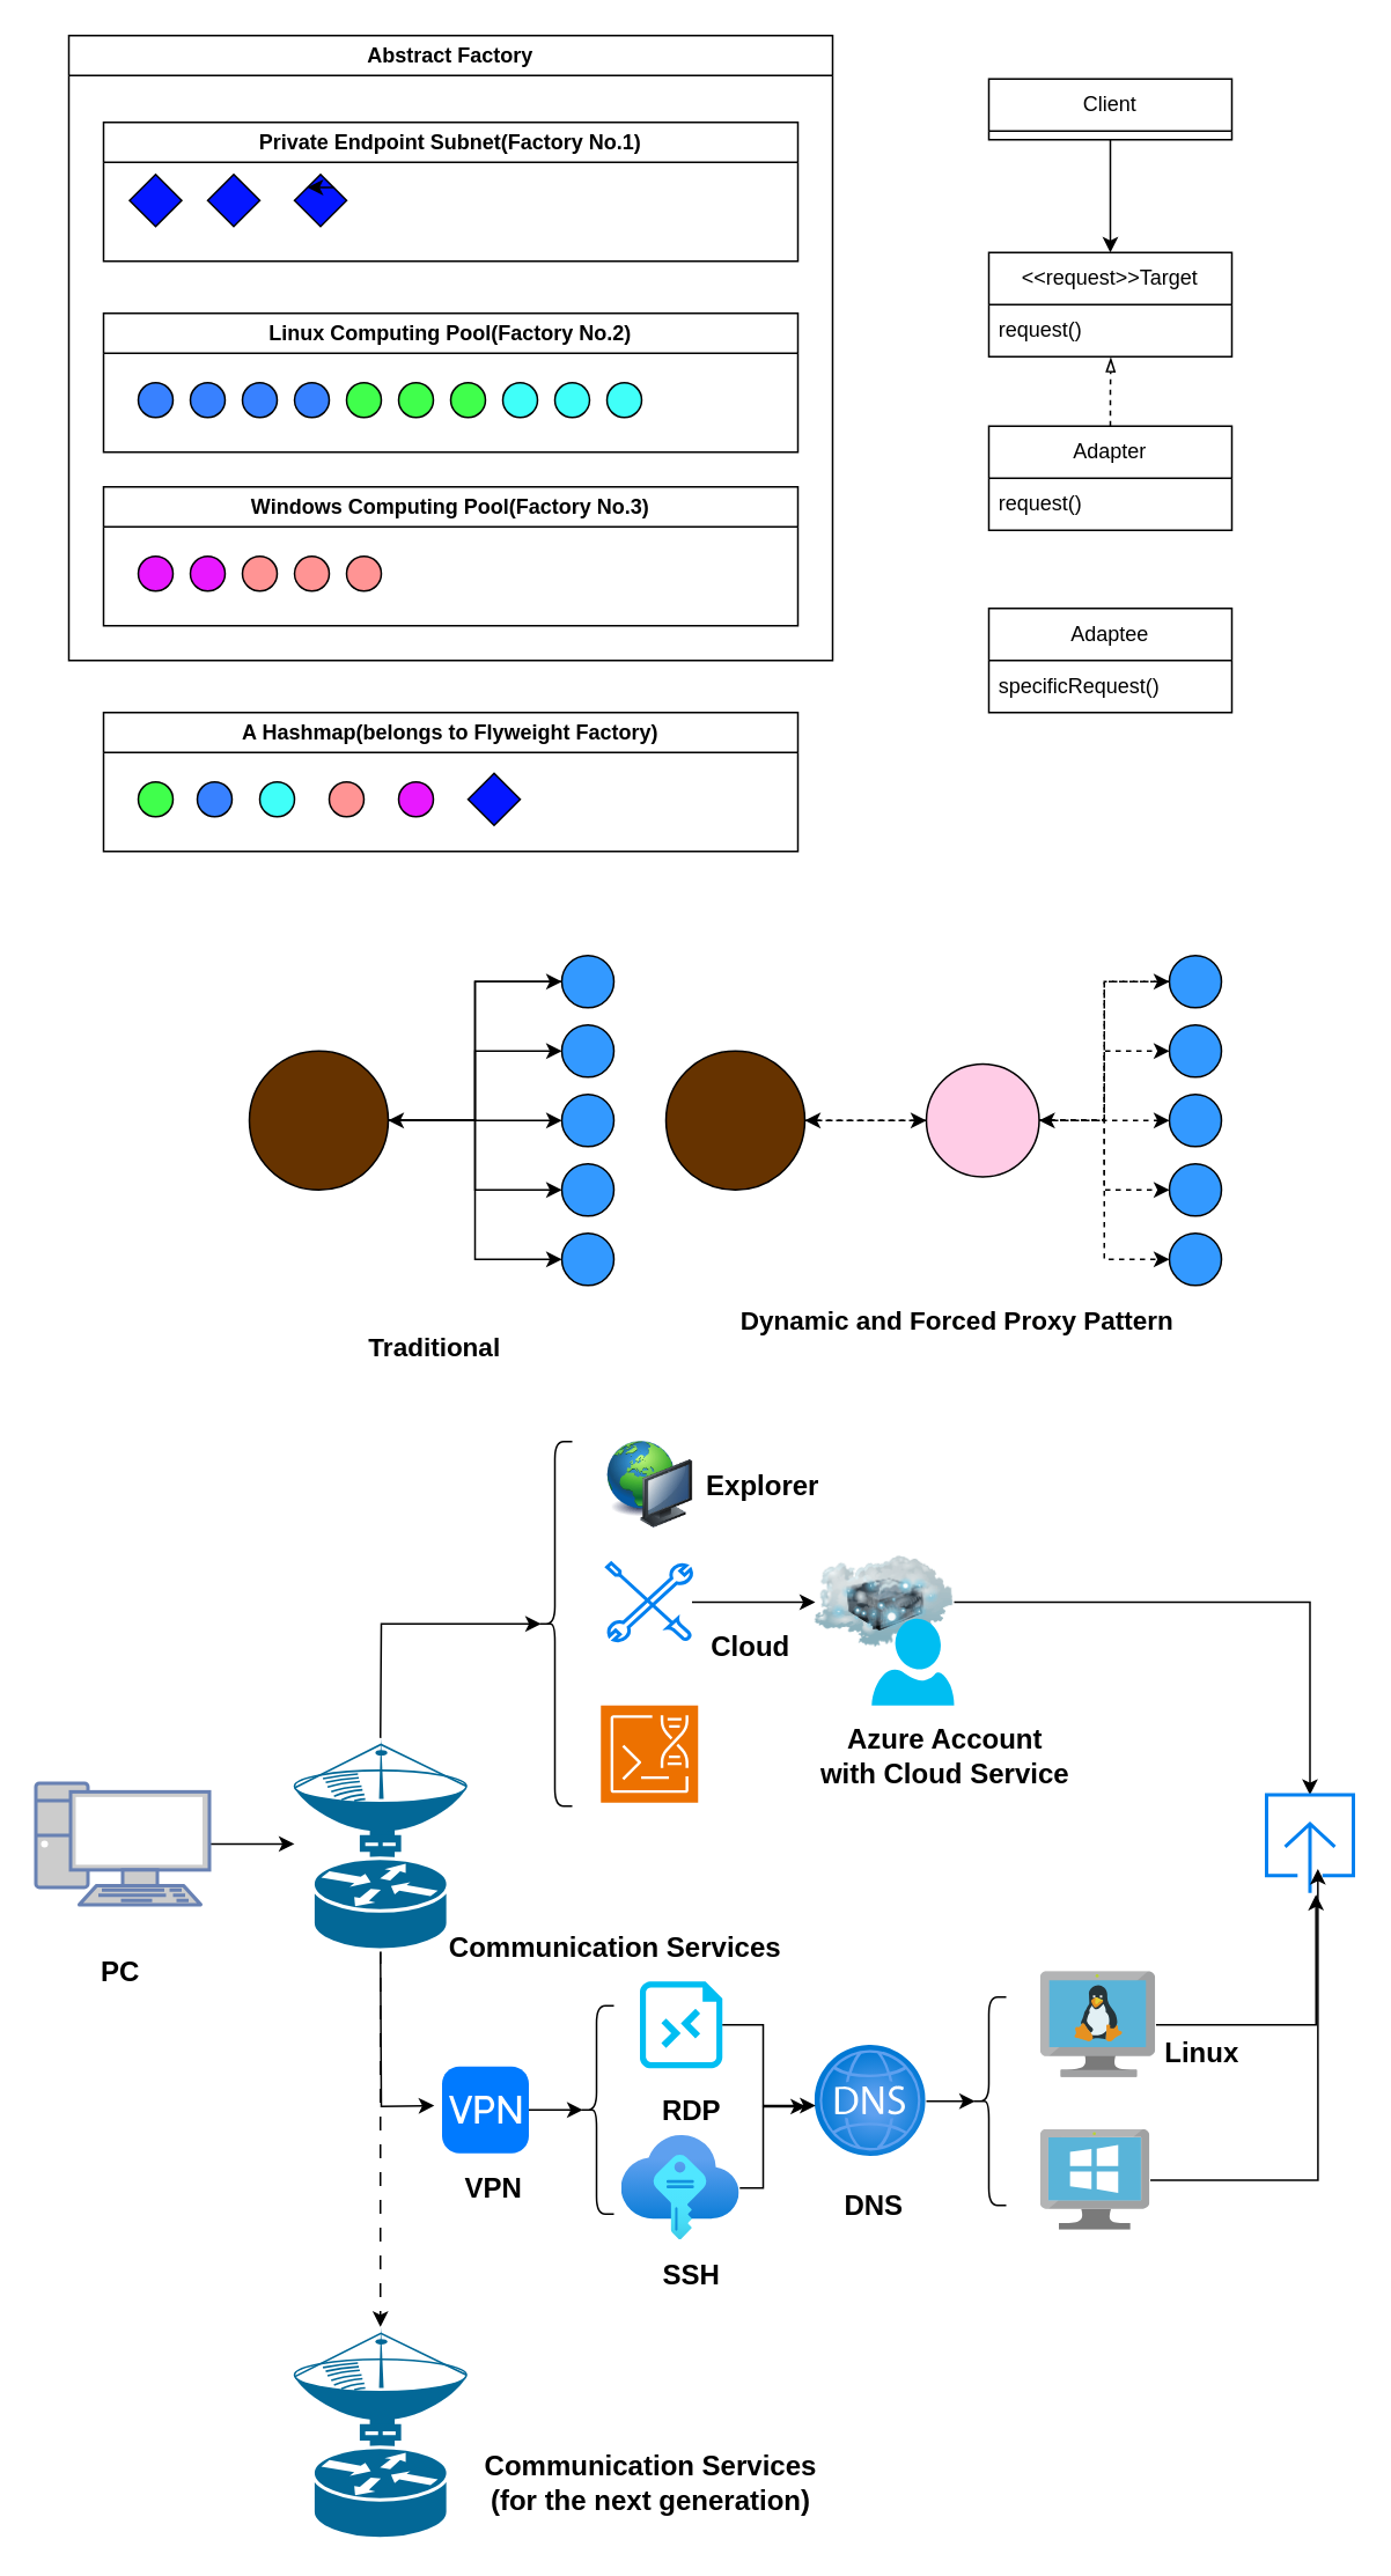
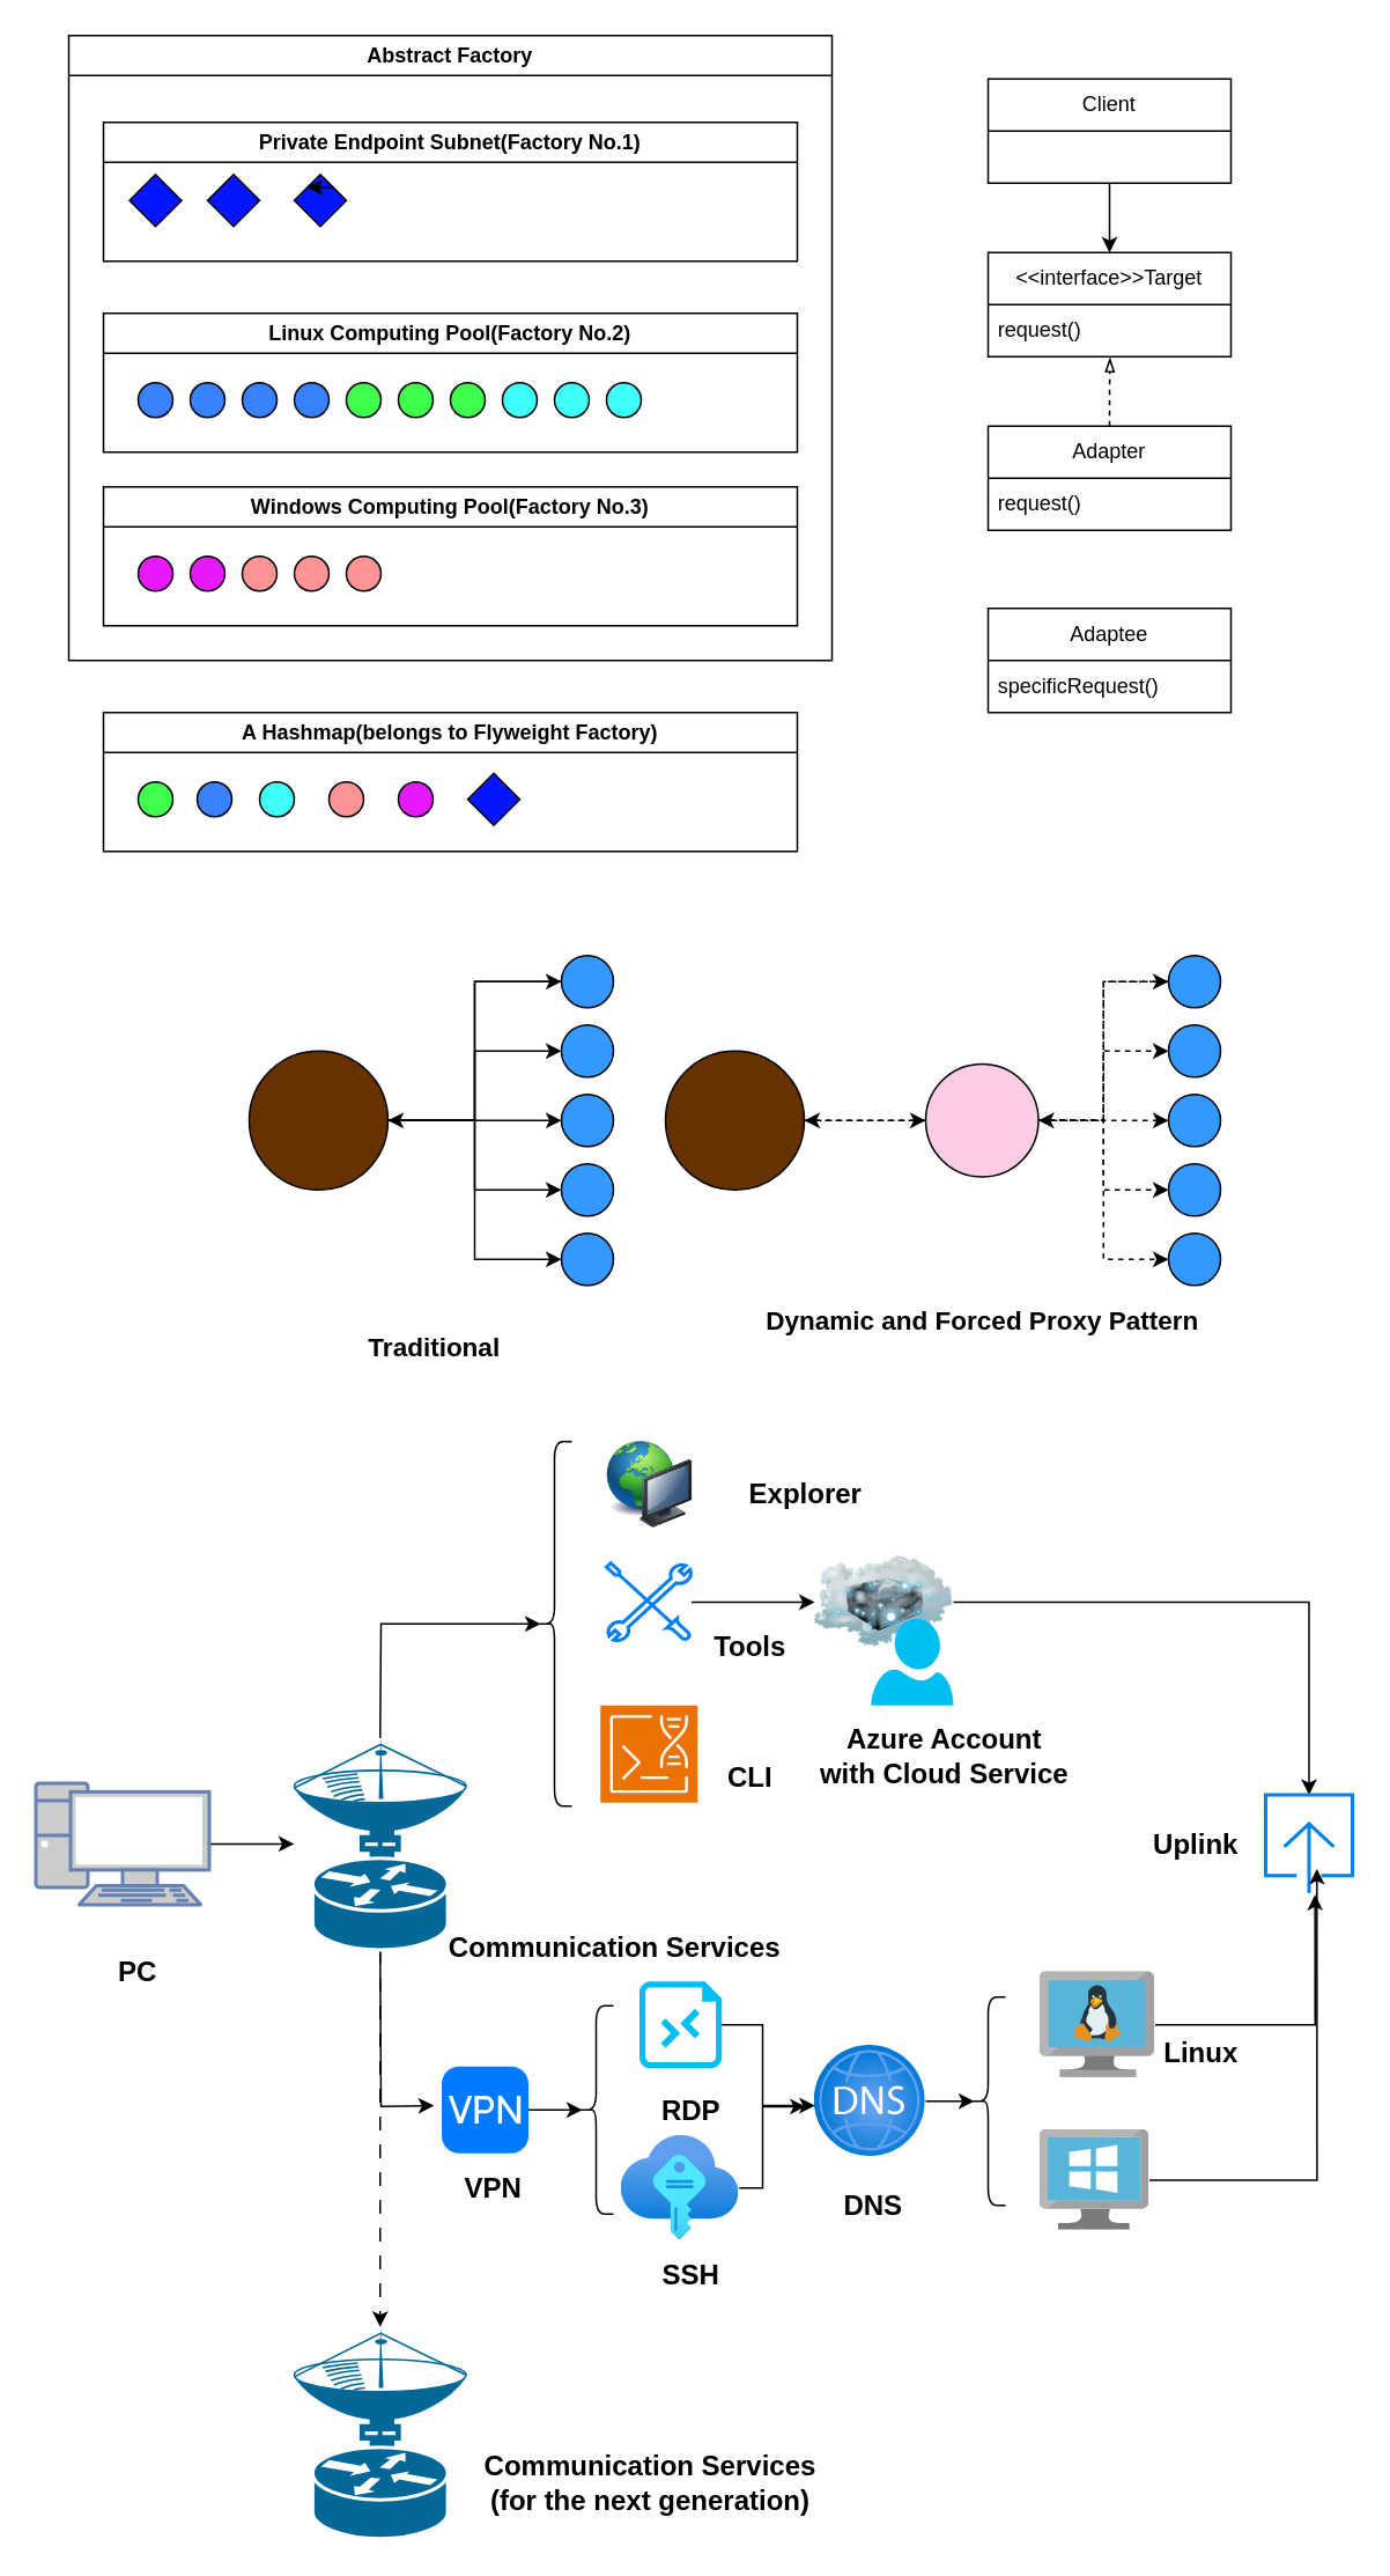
- <mxCell id="62" value="Client" style="swimlane;fontStyle=0;childLayout=stackLayout;horizontal=1;startSize=30;horizontalStack=0;resizeParent=1;resizeParentMax=0;resizeLast=0;collapsible=1;marginBottom=0;whiteSpace=wrap;html=1;" vertex="1" parent="1"><mxGeometry x="569" y="45" width="140" height="35" as="geometry" /></mxCell>
+ <mxCell id="62" value="Client" style="swimlane;fontStyle=0;childLayout=stackLayout;horizontal=1;startSize=30;horizontalStack=0;resizeParent=1;resizeParentMax=0;resizeLast=0;collapsible=1;marginBottom=0;whiteSpace=wrap;html=1;" vertex="1" parent="1"><mxGeometry x="569" y="45" width="140" height="60" as="geometry" /></mxCell>
- <mxCell id="63" value="&amp;lt;&amp;lt;request&amp;gt;&amp;gt;Target" style="swimlane;fontStyle=0;childLayout=stackLayout;horizontal=1;startSize=30;horizontalStack=0;resizeParent=1;resizeParentMax=0;resizeLast=0;collapsible=1;marginBottom=0;whiteSpace=wrap;html=1;" vertex="1" parent="1"><mxGeometry x="569" y="145" width="140" height="60" as="geometry" /></mxCell>
+ <mxCell id="63" value="&amp;lt;&amp;lt;interface&amp;gt;&amp;gt;Target" style="swimlane;fontStyle=0;childLayout=stackLayout;horizontal=1;startSize=30;horizontalStack=0;resizeParent=1;resizeParentMax=0;resizeLast=0;collapsible=1;marginBottom=0;whiteSpace=wrap;html=1;" vertex="1" parent="1"><mxGeometry x="569" y="145" width="140" height="60" as="geometry" /></mxCell>
- <mxCell id="59" value="&lt;b&gt;&lt;font style=&quot;font-size: 15px;&quot;&gt;Dynamic and Forced Proxy Pattern&lt;/font&gt;&lt;/b&gt;" style="text;strokeColor=none;align=center;fillColor=none;html=1;verticalAlign=middle;whiteSpace=wrap;rounded=0;" vertex="1" parent="1"><mxGeometry x="410.5" y="750" width="280" height="20" as="geometry" /></mxCell>
+ <mxCell id="59" value="&lt;b&gt;&lt;font style=&quot;font-size: 15px;&quot;&gt;Dynamic and Forced Proxy Pattern&lt;/font&gt;&lt;/b&gt;" style="text;strokeColor=none;align=center;fillColor=none;html=1;verticalAlign=middle;whiteSpace=wrap;rounded=0;" vertex="1" parent="1"><mxGeometry x="425.5" y="750" width="280" height="20" as="geometry" /></mxCell>
- <mxCell id="97" value="&lt;span style=&quot;font-size: 16px;&quot;&gt;Explorer&lt;/span&gt;" style="text;strokeColor=none;align=center;fillColor=none;html=1;verticalAlign=middle;whiteSpace=wrap;rounded=0;fontStyle=1" vertex="1" parent="1"><mxGeometry x="409" y="840" width="60" height="30" as="geometry" /></mxCell>
+ <mxCell id="97" value="&lt;span style=&quot;font-size: 16px;&quot;&gt;Explorer&lt;/span&gt;" style="text;strokeColor=none;align=center;fillColor=none;html=1;verticalAlign=middle;whiteSpace=wrap;rounded=0;fontStyle=1" vertex="1" parent="1"><mxGeometry x="434" y="845" width="60" height="30" as="geometry" /></mxCell>
- <mxCell id="95" value="&lt;span style=&quot;font-size: 16px;&quot;&gt;Cloud&lt;/span&gt;" style="text;strokeColor=none;align=center;fillColor=none;html=1;verticalAlign=middle;whiteSpace=wrap;rounded=0;fontStyle=1" vertex="1" parent="1"><mxGeometry x="401.5" y="932.5" width="60" height="30" as="geometry" /></mxCell>
+ <mxCell id="95" value="&lt;span style=&quot;font-size: 16px;&quot;&gt;Tools&lt;/span&gt;" style="text;strokeColor=none;align=center;fillColor=none;html=1;verticalAlign=middle;whiteSpace=wrap;rounded=0;fontStyle=1" vertex="1" parent="1"><mxGeometry x="401.5" y="932.5" width="60" height="30" as="geometry" /></mxCell>
+ <mxCell id="94" value="&lt;span style=&quot;font-size: 16px;&quot;&gt;CLI&lt;/span&gt;" style="text;strokeColor=none;align=center;fillColor=none;html=1;verticalAlign=middle;whiteSpace=wrap;rounded=0;fontStyle=1" vertex="1" parent="1"><mxGeometry x="401.5" y="1008" width="60" height="30" as="geometry" /></mxCell>
+ <mxCell id="104" value="&lt;font style=&quot;font-size: 16px;&quot;&gt;Uplink&lt;/font&gt;" style="text;strokeColor=none;align=center;fillColor=none;html=1;verticalAlign=middle;whiteSpace=wrap;rounded=0;fontStyle=1" vertex="1" parent="1"><mxGeometry x="649" y="1051.75" width="80" height="20" as="geometry" /></mxCell>
- <mxCell id="90" value="&lt;font style=&quot;font-size: 16px;&quot;&gt;PC&lt;/font&gt;" style="text;strokeColor=none;align=center;fillColor=none;html=1;verticalAlign=middle;whiteSpace=wrap;rounded=0;fontStyle=1" vertex="1" parent="1"><mxGeometry x="39" y="1120" width="60" height="30" as="geometry" /></mxCell>
+ <mxCell id="90" value="&lt;font style=&quot;font-size: 16px;&quot;&gt;PC&lt;/font&gt;" style="text;strokeColor=none;align=center;fillColor=none;html=1;verticalAlign=middle;whiteSpace=wrap;rounded=0;fontStyle=1" vertex="1" parent="1"><mxGeometry x="49" y="1120" width="60" height="30" as="geometry" /></mxCell>
